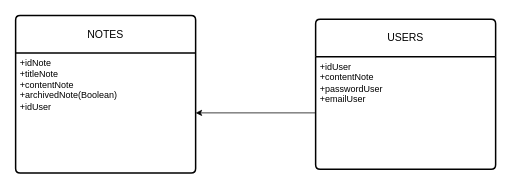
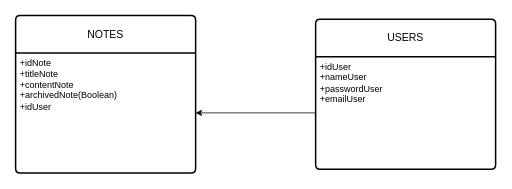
- <mxCell id="5" value="+idUser&lt;br&gt;+contentNote&lt;br&gt;+passwordUser&lt;br&gt;+emailUser" style="align=left;strokeColor=none;fillColor=none;spacingLeft=4;fontSize=12;verticalAlign=top;resizable=0;rotatable=0;part=1;html=1;" vertex="1" parent="4"><mxGeometry y="50" width="240" height="150" as="geometry" /></mxCell>
+ <mxCell id="5" value="+idUser&lt;br&gt;+nameUser&lt;br&gt;+passwordUser&lt;br&gt;+emailUser" style="align=left;strokeColor=none;fillColor=none;spacingLeft=4;fontSize=12;verticalAlign=top;resizable=0;rotatable=0;part=1;html=1;" vertex="1" parent="4"><mxGeometry y="50" width="240" height="150" as="geometry" /></mxCell>
